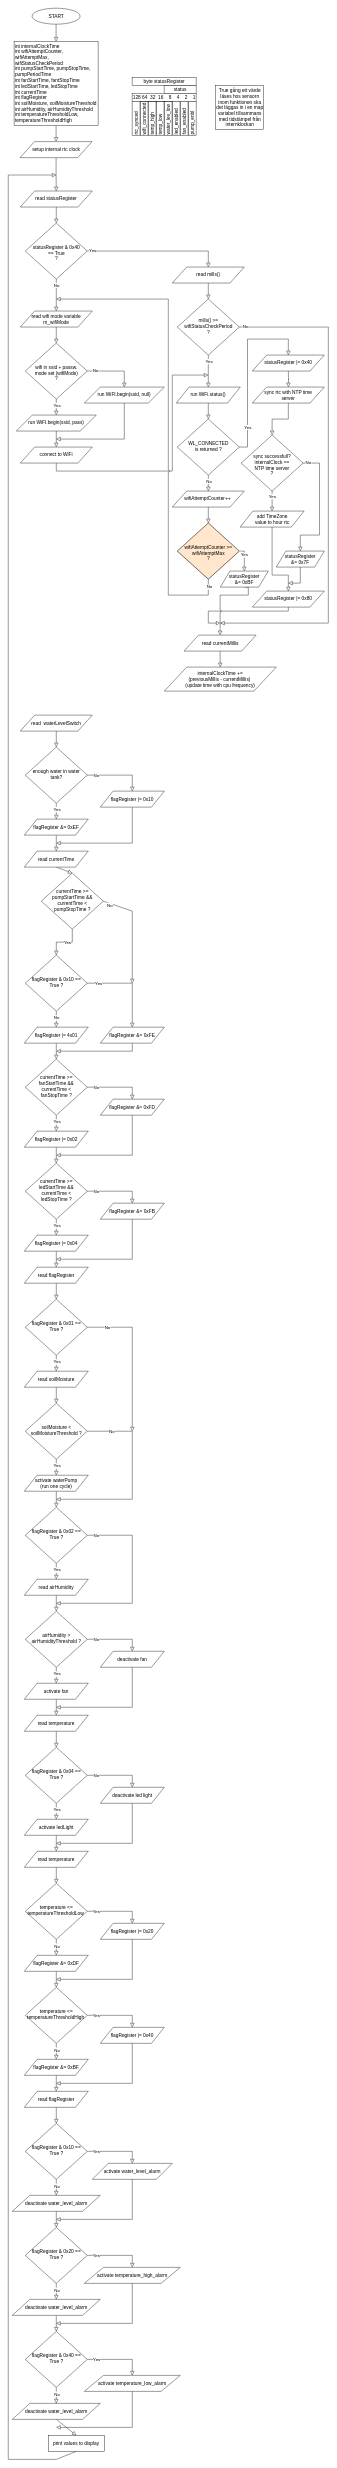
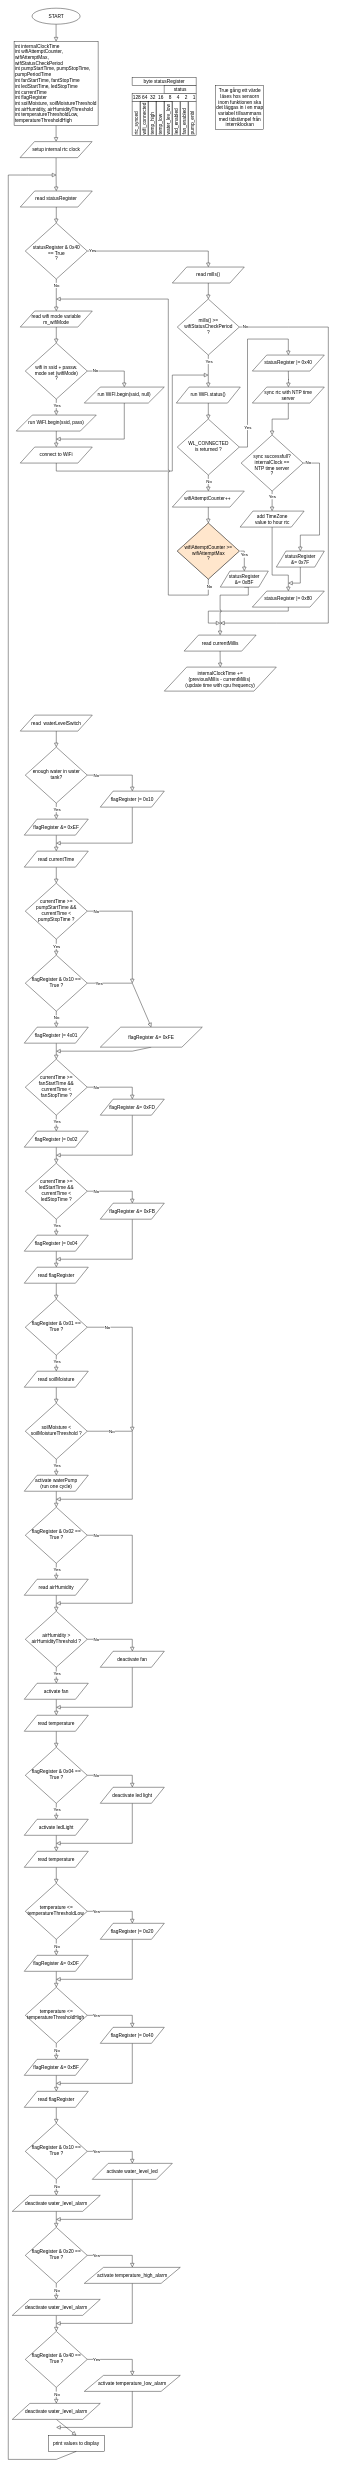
- <mxCell id="6" value="currentTime &amp;gt;= pumpStartTime &amp;amp;&amp;amp; currentTime &amp;lt; pumpStopTime ?" style="rhombus;whiteSpace=wrap;html=1;shadow=0;fontFamily=Helvetica;fontSize=12;align=center;strokeWidth=1;spacing=6;spacingTop=-4;" parent="1" vertex="1"><mxGeometry x="102.5" y="2182" width="155" height="140" as="geometry" /></mxCell>
+ <mxCell id="6" value="currentTime &amp;gt;= pumpStartTime &amp;amp;&amp;amp; currentTime &amp;lt; pumpStopTime ?" style="rhombus;whiteSpace=wrap;html=1;shadow=0;fontFamily=Helvetica;fontSize=12;align=center;strokeWidth=1;spacing=6;spacingTop=-4;" parent="1" vertex="1"><mxGeometry x="62.5" y="2207" width="155" height="140" as="geometry" /></mxCell>
- <mxCell id="29" value="flagRegister &amp;amp;= 0xFE" style="shape=parallelogram;perimeter=parallelogramPerimeter;whiteSpace=wrap;html=1;" parent="1" vertex="1"><mxGeometry x="250" y="2567" width="160" height="40" as="geometry" /></mxCell>
+ <mxCell id="29" value="flagRegister &amp;amp;= 0xFE" style="shape=parallelogram;perimeter=parallelogramPerimeter;whiteSpace=wrap;html=1;" parent="1" vertex="1"><mxGeometry x="250" y="2567" width="255" height="50" as="geometry" /></mxCell>
- <mxCell id="120" value="activate water_level_alarm" style="shape=parallelogram;perimeter=parallelogramPerimeter;whiteSpace=wrap;html=1;" parent="1" vertex="1"><mxGeometry x="230" y="5407" width="200" height="40" as="geometry" /></mxCell>
+ <mxCell id="120" value="activate water_level_led" style="shape=parallelogram;perimeter=parallelogramPerimeter;whiteSpace=wrap;html=1;" parent="1" vertex="1"><mxGeometry x="230" y="5407" width="200" height="40" as="geometry" /></mxCell>
